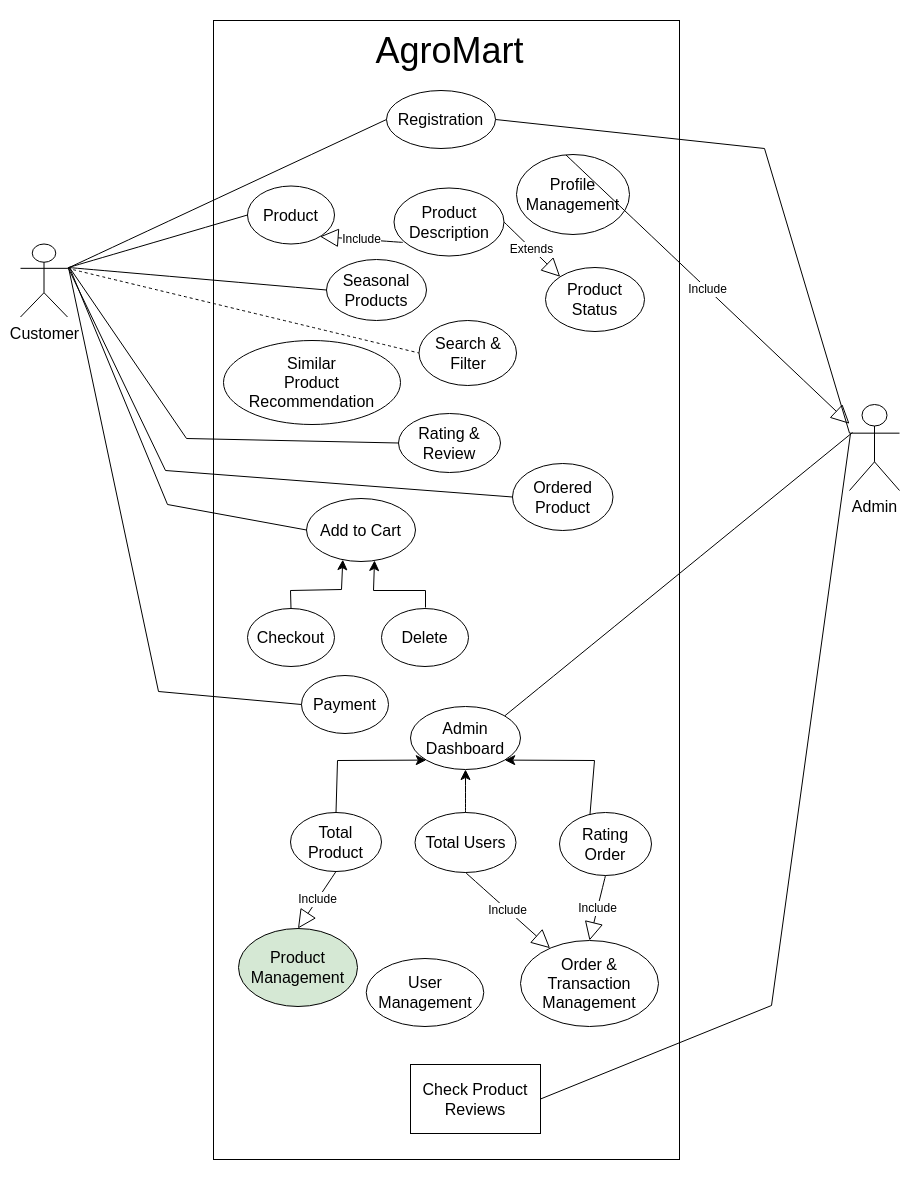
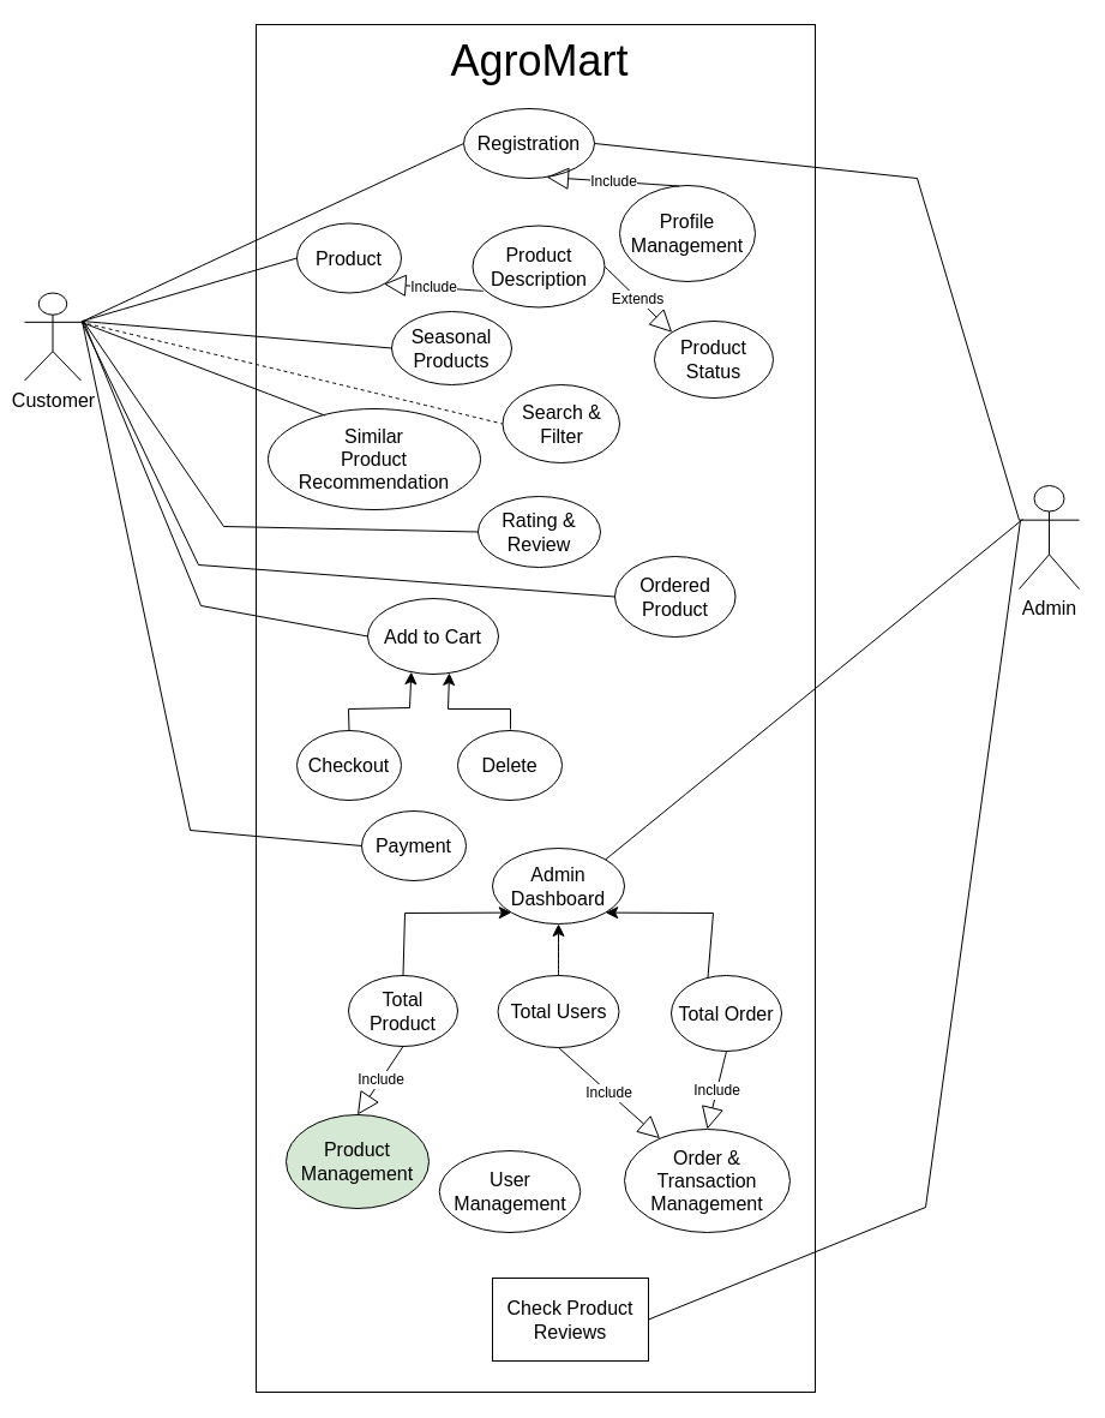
- <mxCell id="24" value="Include" style="endArrow=block;endSize=16;endFill=0;html=1;rounded=0;fontSize=12;curved=1;exitX=0.438;exitY=0.006;exitDx=0;exitDy=0;exitPerimeter=0;" parent="1" source="19" target="22" edge="1"><mxGeometry width="160" relative="1" as="geometry"><mxPoint x="295" y="285" as="sourcePoint" /><mxPoint x="455" y="285" as="targetPoint" /></mxGeometry></mxCell>
+ <mxCell id="24" value="Include" style="endArrow=block;endSize=16;endFill=0;html=1;rounded=0;fontSize=12;curved=1;entryX=0.633;entryY=0.983;entryDx=0;entryDy=0;entryPerimeter=0;exitX=0.438;exitY=0.006;exitDx=0;exitDy=0;exitPerimeter=0;" parent="1" source="19" target="4" edge="1"><mxGeometry width="160" relative="1" as="geometry"><mxPoint x="295" y="285" as="sourcePoint" /><mxPoint x="455" y="285" as="targetPoint" /></mxGeometry></mxCell>
+ <mxCell id="29" value="" style="endArrow=none;html=1;rounded=0;fontSize=12;startSize=8;endSize=8;curved=1;exitX=1;exitY=0.333;exitDx=0;exitDy=0;exitPerimeter=0;entryX=0.269;entryY=0.067;entryDx=0;entryDy=0;entryPerimeter=0;" parent="1" source="20" target="16" edge="1"><mxGeometry width="50" height="50" relative="1" as="geometry"><mxPoint x="203" y="332" as="sourcePoint" /><mxPoint x="253" y="282" as="targetPoint" /></mxGeometry></mxCell>
- <mxCell id="38" value="Rating Order" style="ellipse;whiteSpace=wrap;html=1;fontSize=16;" parent="1" vertex="1"><mxGeometry x="559" y="812" width="92" height="63" as="geometry" /></mxCell>
+ <mxCell id="38" value="Total Order" style="ellipse;whiteSpace=wrap;html=1;fontSize=16;" parent="1" vertex="1"><mxGeometry x="559" y="812" width="92" height="63" as="geometry" /></mxCell>
